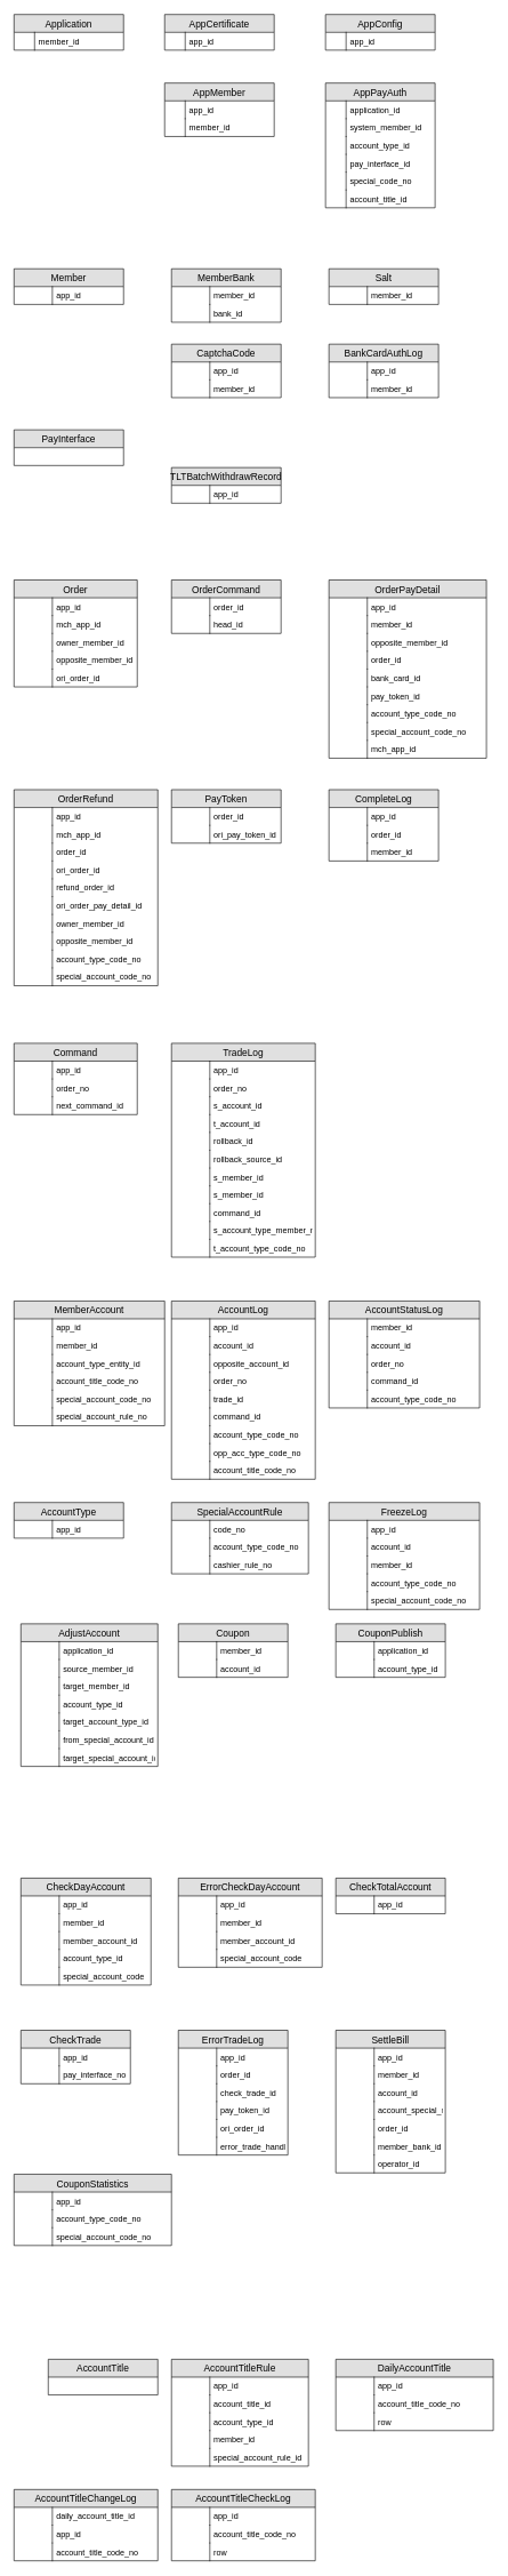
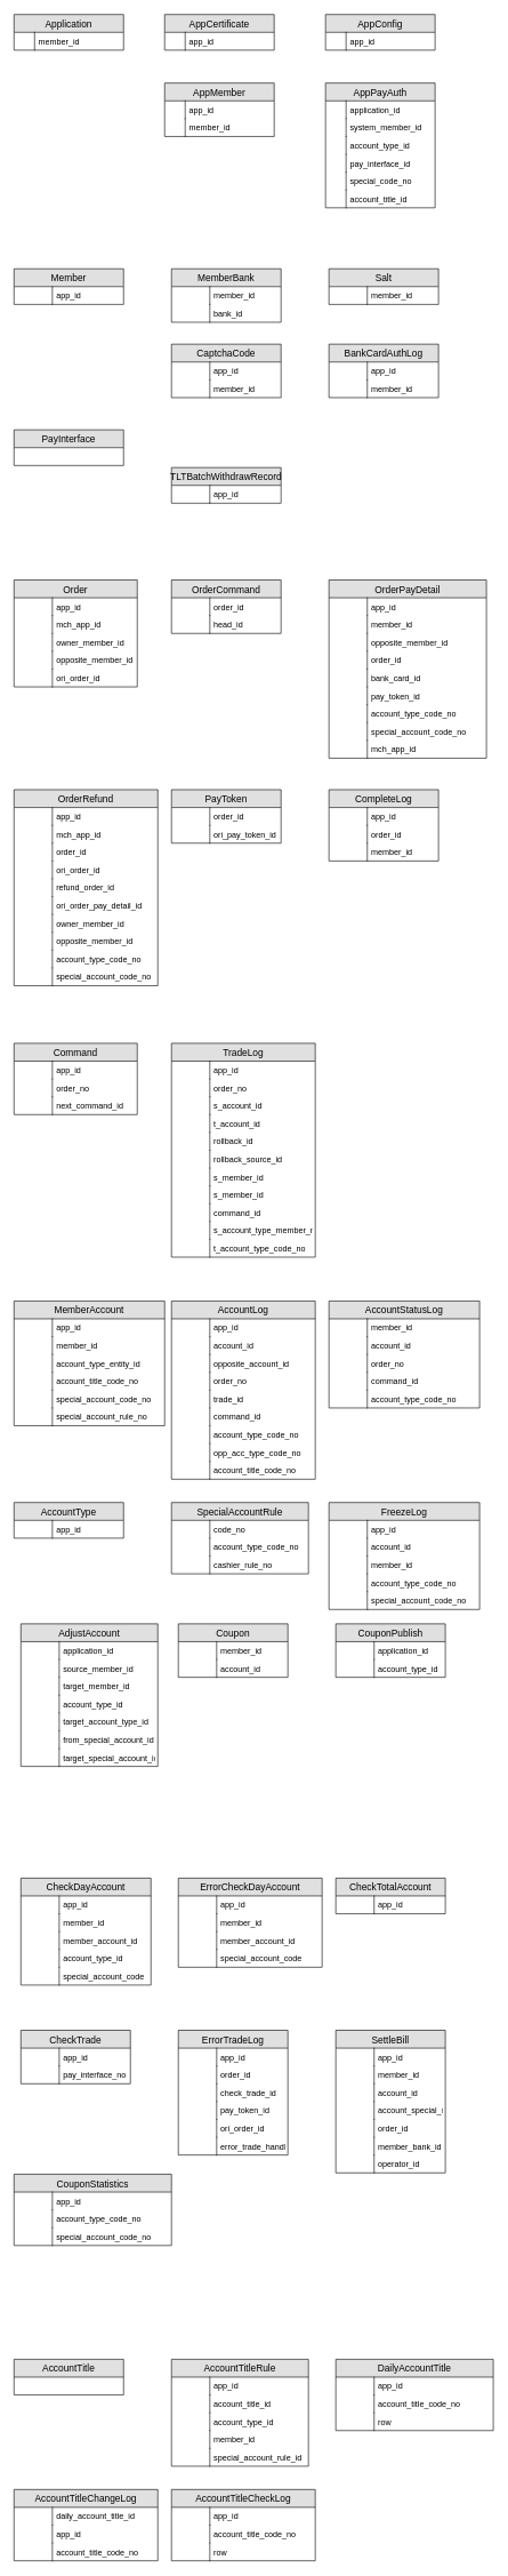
- <mxCell id="304" value="AccountTitle" style="swimlane;fontStyle=0;childLayout=stackLayout;horizontal=1;startSize=26;fillColor=#e0e0e0;horizontalStack=0;resizeParent=1;resizeParentMax=0;resizeLast=0;collapsible=1;marginBottom=0;swimlaneFillColor=#ffffff;align=center;fontSize=14;" parent="1" vertex="1"><mxGeometry x="70" y="3441" width="160" height="52" as="geometry" /></mxCell>
+ <mxCell id="304" value="AccountTitle" style="swimlane;fontStyle=0;childLayout=stackLayout;horizontal=1;startSize=26;fillColor=#e0e0e0;horizontalStack=0;resizeParent=1;resizeParentMax=0;resizeLast=0;collapsible=1;marginBottom=0;swimlaneFillColor=#ffffff;align=center;fontSize=14;" parent="1" vertex="1"><mxGeometry x="20" y="3441" width="160" height="52" as="geometry" /></mxCell>
